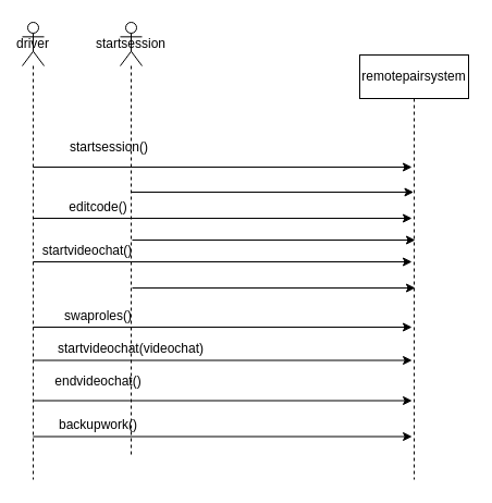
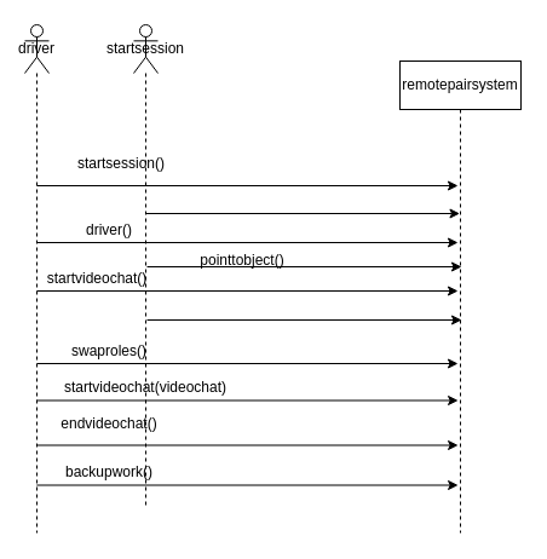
- <mxCell id="16" value="editcode()" style="text;html=1;strokeColor=none;fillColor=none;align=center;verticalAlign=middle;whiteSpace=wrap;rounded=0;" vertex="1" parent="1"><mxGeometry x="60" y="180" width="60" height="20" as="geometry" /></mxCell>
+ <mxCell id="16" value="driver()" style="text;html=1;strokeColor=none;fillColor=none;align=center;verticalAlign=middle;whiteSpace=wrap;rounded=0;" vertex="1" parent="1"><mxGeometry x="60" y="180" width="60" height="20" as="geometry" /></mxCell>
+ <mxCell id="17" value="pointtobject()" style="text;html=1;strokeColor=none;fillColor=none;align=center;verticalAlign=middle;whiteSpace=wrap;rounded=0;" vertex="1" parent="1"><mxGeometry x="170" y="200" width="60" height="30" as="geometry" /></mxCell>
